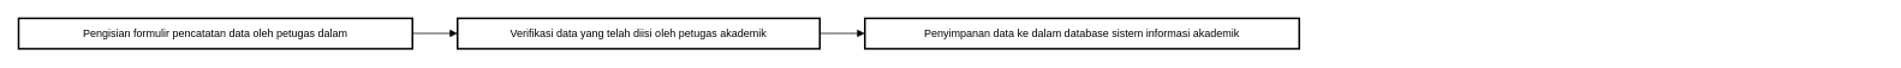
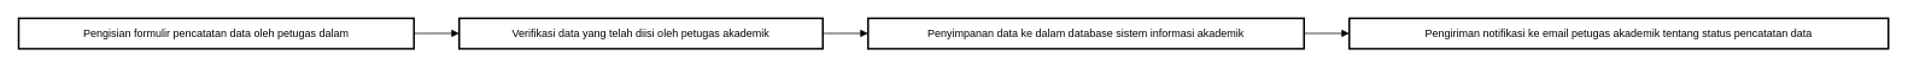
+ <mxCell id="8" value="" style="curved=1;startArrow=none;endArrow=block;exitX=1.0;exitY=0.495;entryX=0.0;entryY=0.495;" edge="1" parent="1" source="4" target="5"><mxGeometry relative="1" as="geometry"><Array as="points" /></mxGeometry></mxCell>
+ <mxCell id="5" value="Pengiriman notifikasi ke email petugas akademik tentang status pencatatan data" style="whiteSpace=wrap;strokeWidth=2;" vertex="1" parent="1"><mxGeometry x="1491" width="596" height="34" as="geometry" y="20" /></mxCell>
